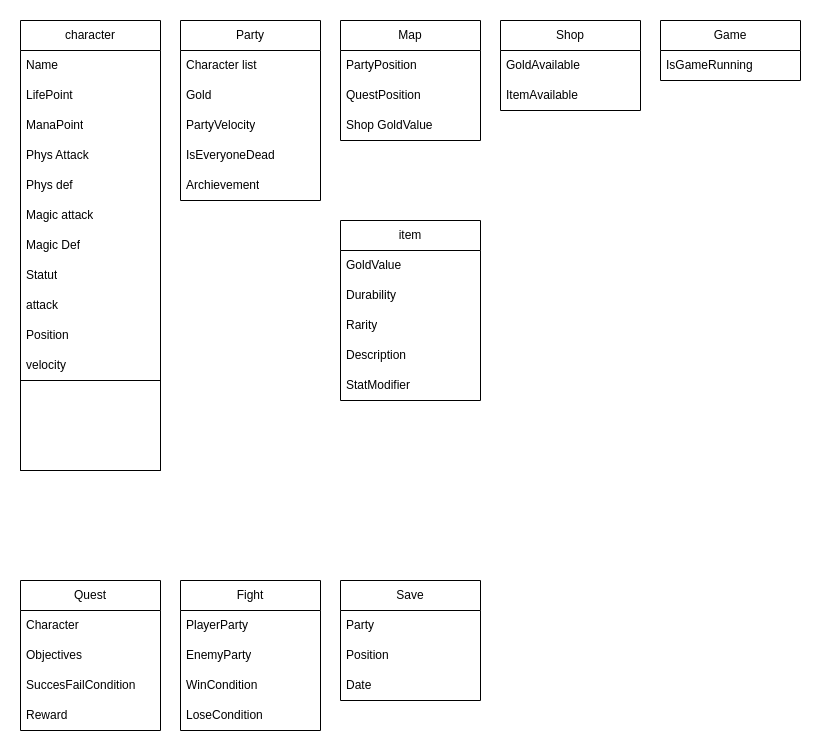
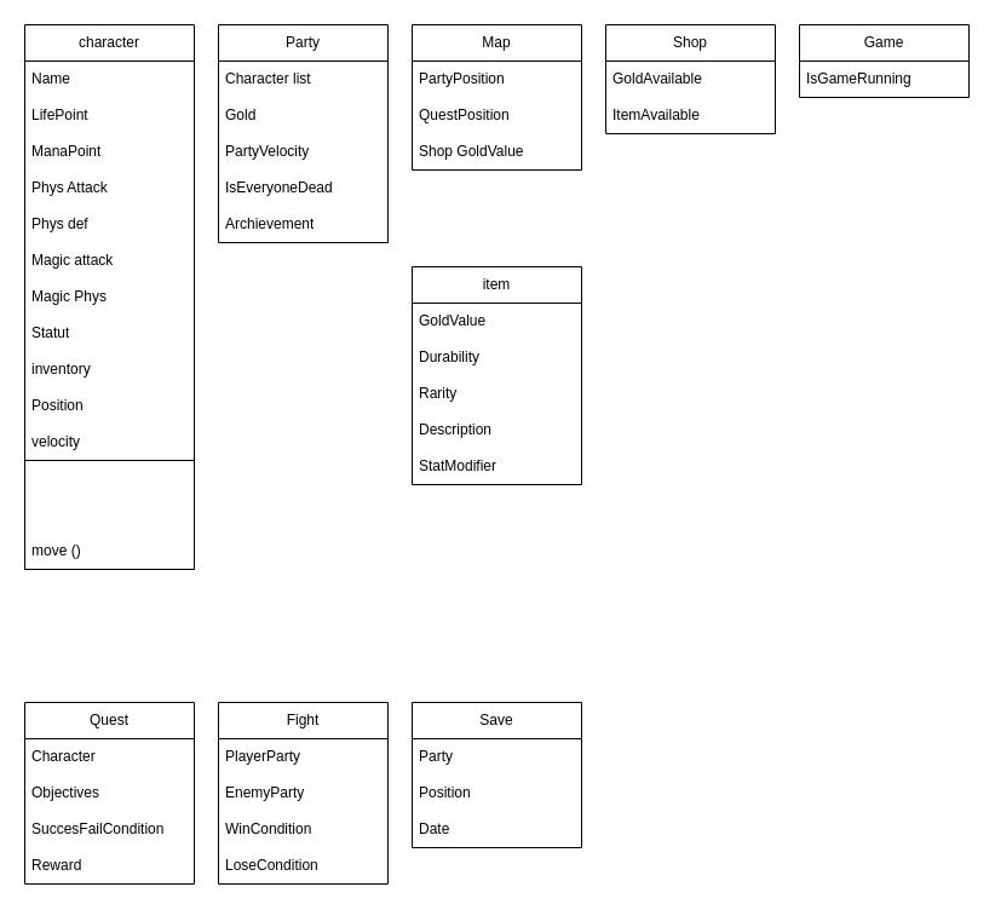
- <mxCell id="9" value="Magic Def" style="text;strokeColor=none;fillColor=none;align=left;verticalAlign=middle;spacingLeft=4;spacingRight=4;overflow=hidden;points=[[0,0.5],[1,0.5]];portConstraint=eastwest;rotatable=0;whiteSpace=wrap;html=1;" vertex="1" parent="2"><mxGeometry y="210" width="140" height="30" as="geometry" /></mxCell>
+ <mxCell id="9" value="Magic Phys" style="text;strokeColor=none;fillColor=none;align=left;verticalAlign=middle;spacingLeft=4;spacingRight=4;overflow=hidden;points=[[0,0.5],[1,0.5]];portConstraint=eastwest;rotatable=0;whiteSpace=wrap;html=1;" vertex="1" parent="2"><mxGeometry y="210" width="140" height="30" as="geometry" /></mxCell>
- <mxCell id="11" value="attack" style="text;strokeColor=none;fillColor=none;align=left;verticalAlign=middle;spacingLeft=4;spacingRight=4;overflow=hidden;points=[[0,0.5],[1,0.5]];portConstraint=eastwest;rotatable=0;whiteSpace=wrap;html=1;" parent="2" vertex="1"><mxGeometry y="270" width="140" height="30" as="geometry" /></mxCell>
+ <mxCell id="11" value="inventory" style="text;strokeColor=none;fillColor=none;align=left;verticalAlign=middle;spacingLeft=4;spacingRight=4;overflow=hidden;points=[[0,0.5],[1,0.5]];portConstraint=eastwest;rotatable=0;whiteSpace=wrap;html=1;" parent="2" vertex="1"><mxGeometry y="270" width="140" height="30" as="geometry" /></mxCell>
+ <mxCell id="15" value="move ()" style="text;strokeColor=none;fillColor=none;align=left;verticalAlign=middle;spacingLeft=4;spacingRight=4;overflow=hidden;points=[[0,0.5],[1,0.5]];portConstraint=eastwest;rotatable=0;whiteSpace=wrap;html=1;" parent="14" vertex="1"><mxGeometry y="60" width="80" height="30" as="geometry" /></mxCell>
